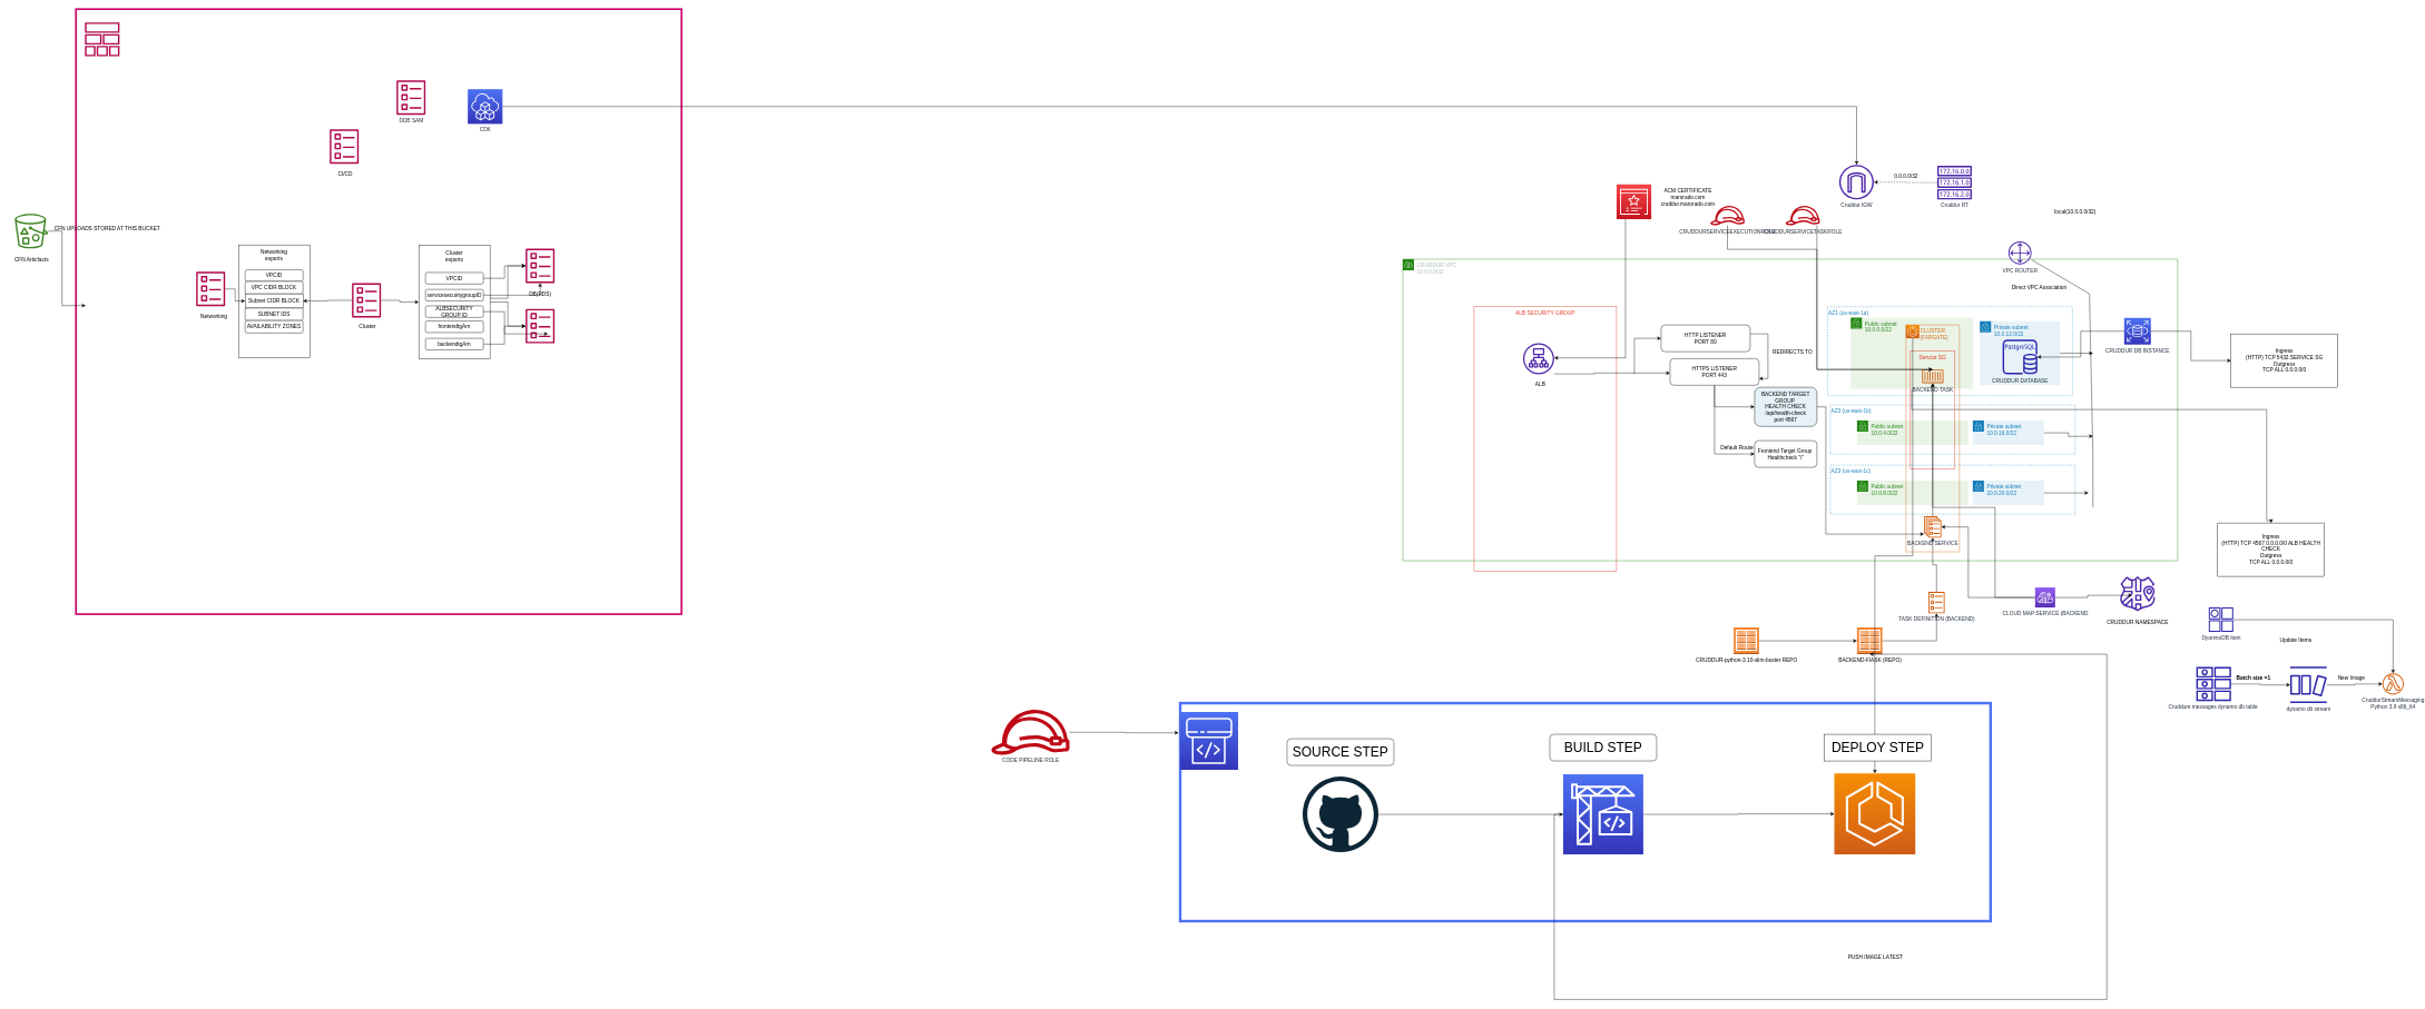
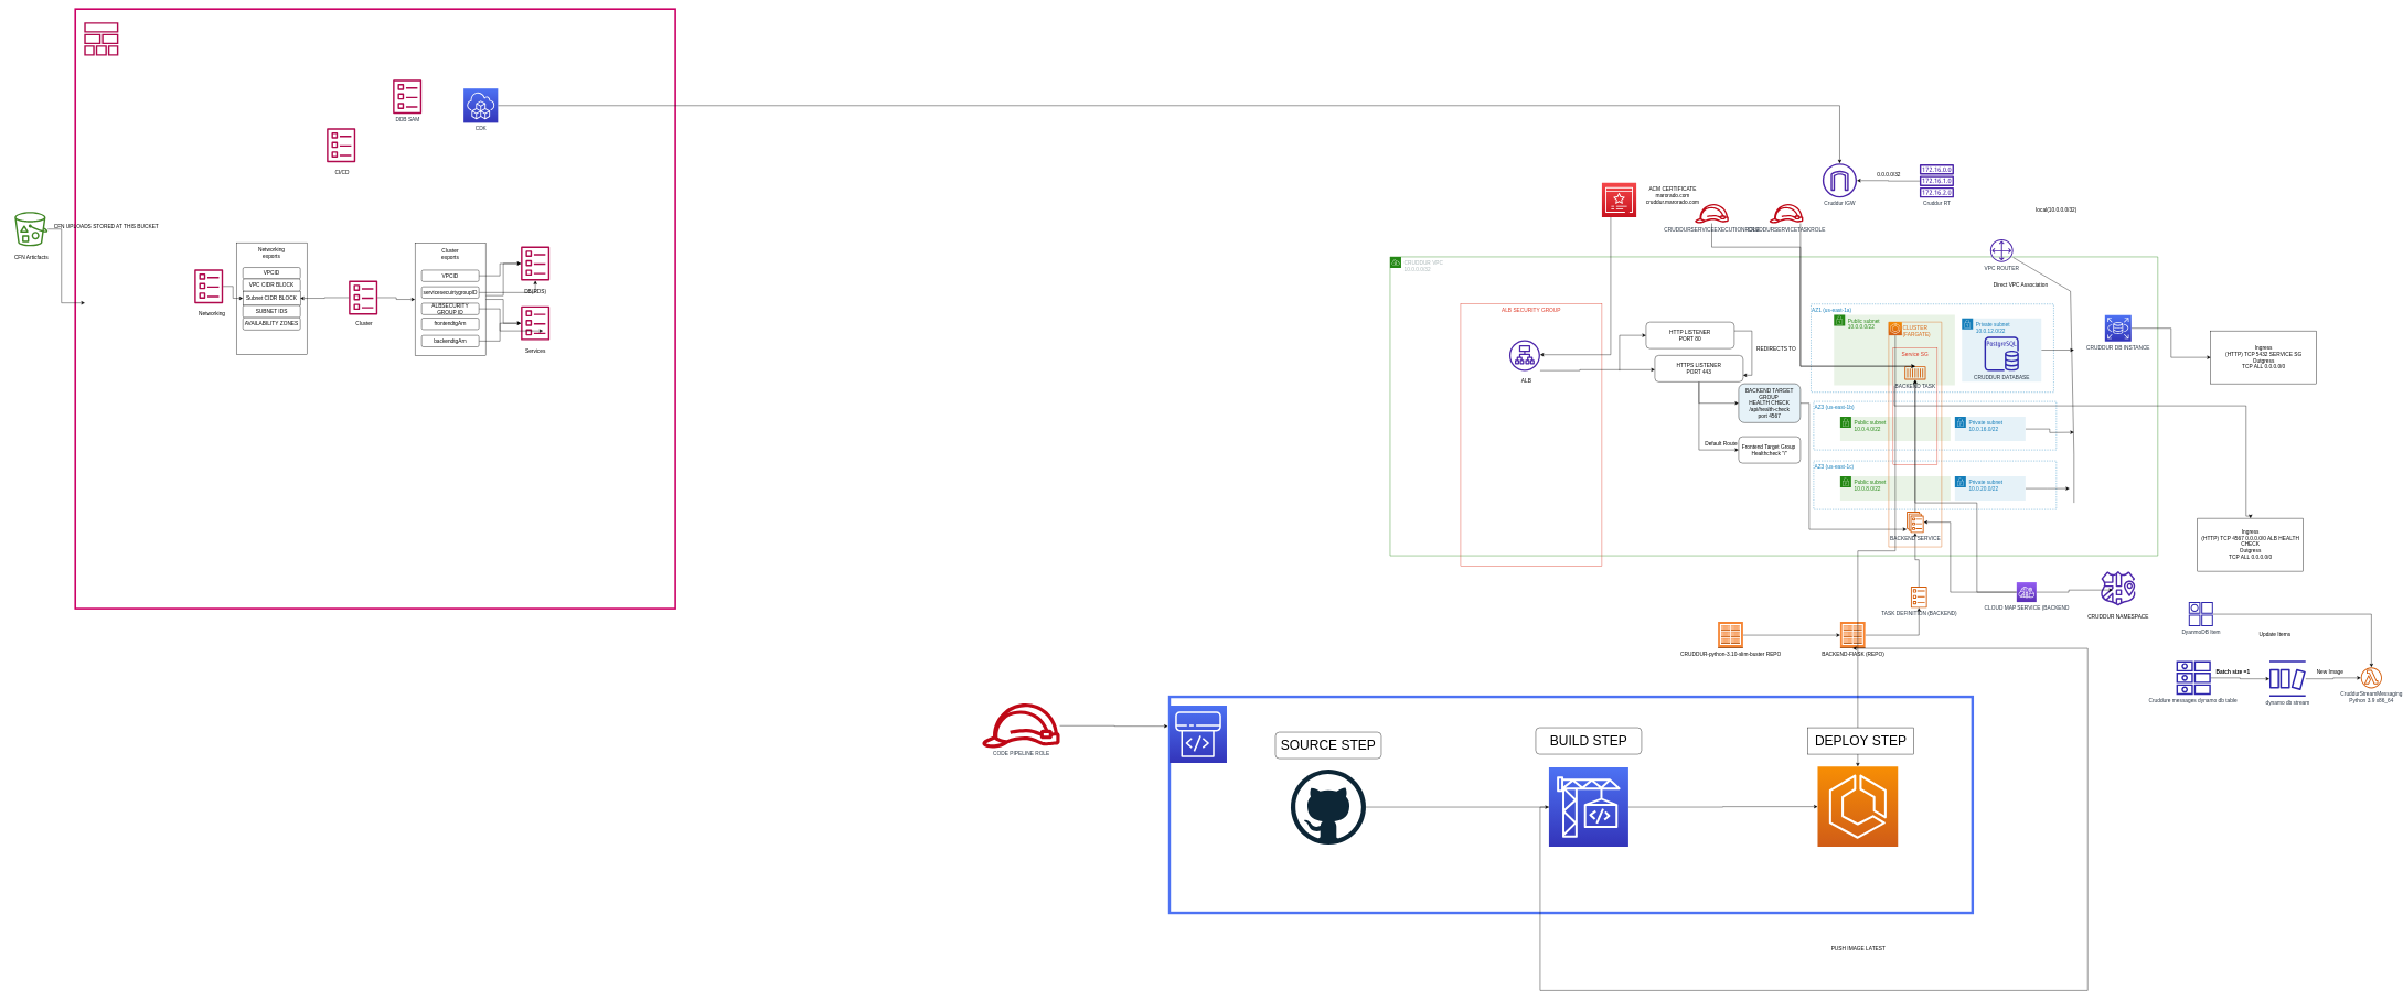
- <mxCell id="7" style="edgeStyle=orthogonalEdgeStyle;rounded=0;orthogonalLoop=1;jettySize=auto;html=1;dashed=1;" parent="1" source="8" target="9" edge="1"><mxGeometry relative="1" as="geometry" /></mxCell>
+ <mxCell id="7" style="edgeStyle=orthogonalEdgeStyle;rounded=0;orthogonalLoop=1;jettySize=auto;html=1;" parent="1" source="8" target="9" edge="1"><mxGeometry relative="1" as="geometry" /></mxCell>
+ <mxCell id="19" value="Services" style="text;html=1;strokeColor=none;fillColor=none;align=center;verticalAlign=middle;whiteSpace=wrap;rounded=0;" parent="17" vertex="1"><mxGeometry x="2.5" y="92" width="60" height="20" as="geometry" /></mxCell>
- <mxCell id="109" style="edgeStyle=orthogonalEdgeStyle;rounded=0;orthogonalLoop=1;jettySize=auto;html=1;" parent="1" source="111" target="116" edge="1"><mxGeometry relative="1" as="geometry" /></mxCell>
